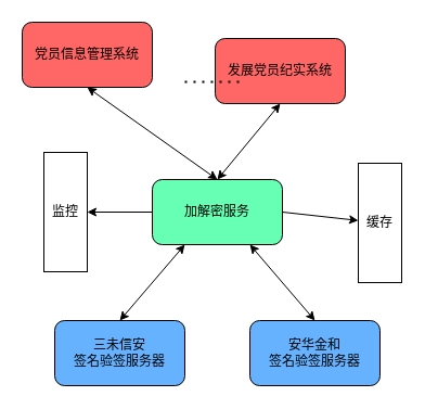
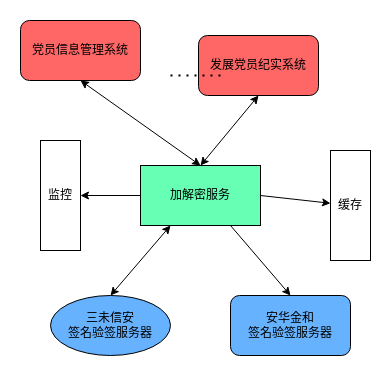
- <mxCell id="3" value="加解密服务" style="rounded=1;whiteSpace=wrap;html=1;fillColor=#66FFB3;" vertex="1" parent="1"><mxGeometry x="140" y="165" width="120" height="60" as="geometry" /></mxCell>
+ <mxCell id="3" value="加解密服务" style="whiteSpace=wrap;html=1;fillColor=#66FFB3;rounded=0;" vertex="1" parent="1"><mxGeometry x="140" y="165" width="120" height="60" as="geometry" /></mxCell>
- <mxCell id="7" value="" style="endArrow=classic;startArrow=classic;html=1;entryX=0.75;entryY=1;entryDx=0;entryDy=0;exitX=0.5;exitY=0;exitDx=0;exitDy=0;" edge="1" parent="1" source="5" target="3"><mxGeometry width="50" height="50" relative="1" as="geometry"><mxPoint x="270" y="255" as="sourcePoint" /><mxPoint x="320" y="205" as="targetPoint" /></mxGeometry></mxCell>
+ <mxCell id="7" value="" style="endArrow=none;startArrow=classic;html=1;entryX=0.75;entryY=1;entryDx=0;entryDy=0;exitX=0.5;exitY=0;exitDx=0;exitDy=0;" edge="1" parent="1" source="5" target="3"><mxGeometry width="50" height="50" relative="1" as="geometry"><mxPoint x="270" y="255" as="sourcePoint" /><mxPoint x="320" y="205" as="targetPoint" /></mxGeometry></mxCell>
- <mxCell id="4" value="三未信安&lt;br&gt;签名验签服务器" style="rounded=1;whiteSpace=wrap;html=1;fillColor=#66B2FF;" vertex="1" parent="1"><mxGeometry x="50" y="295" width="120" height="60" as="geometry" /></mxCell>
+ <mxCell id="4" value="三未信安&lt;br&gt;签名验签服务器" style="ellipse;whiteSpace=wrap;html=1;fillColor=#66B2FF;" vertex="1" parent="1"><mxGeometry x="50" y="295" width="120" height="60" as="geometry" /></mxCell>
